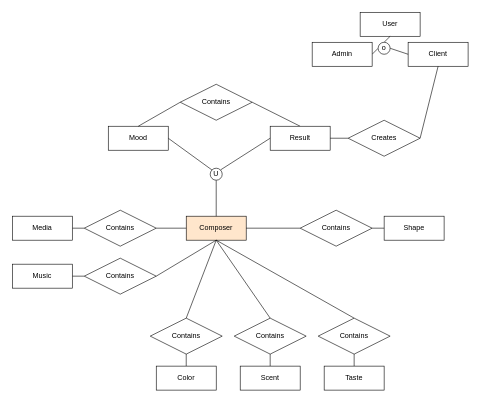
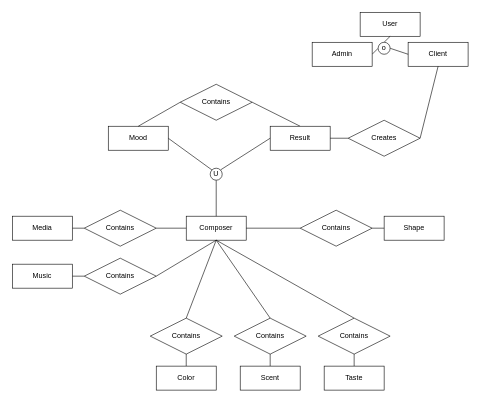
- <mxCell id="2" value="Composer" style="whiteSpace=wrap;html=1;align=center;fillColor=#ffe6cc;" parent="1" vertex="1"><mxGeometry x="310" y="360" width="100" height="40" as="geometry" /></mxCell>
+ <mxCell id="2" value="Composer" style="whiteSpace=wrap;html=1;align=center;" parent="1" vertex="1"><mxGeometry x="310" y="360" width="100" height="40" as="geometry" /></mxCell>
